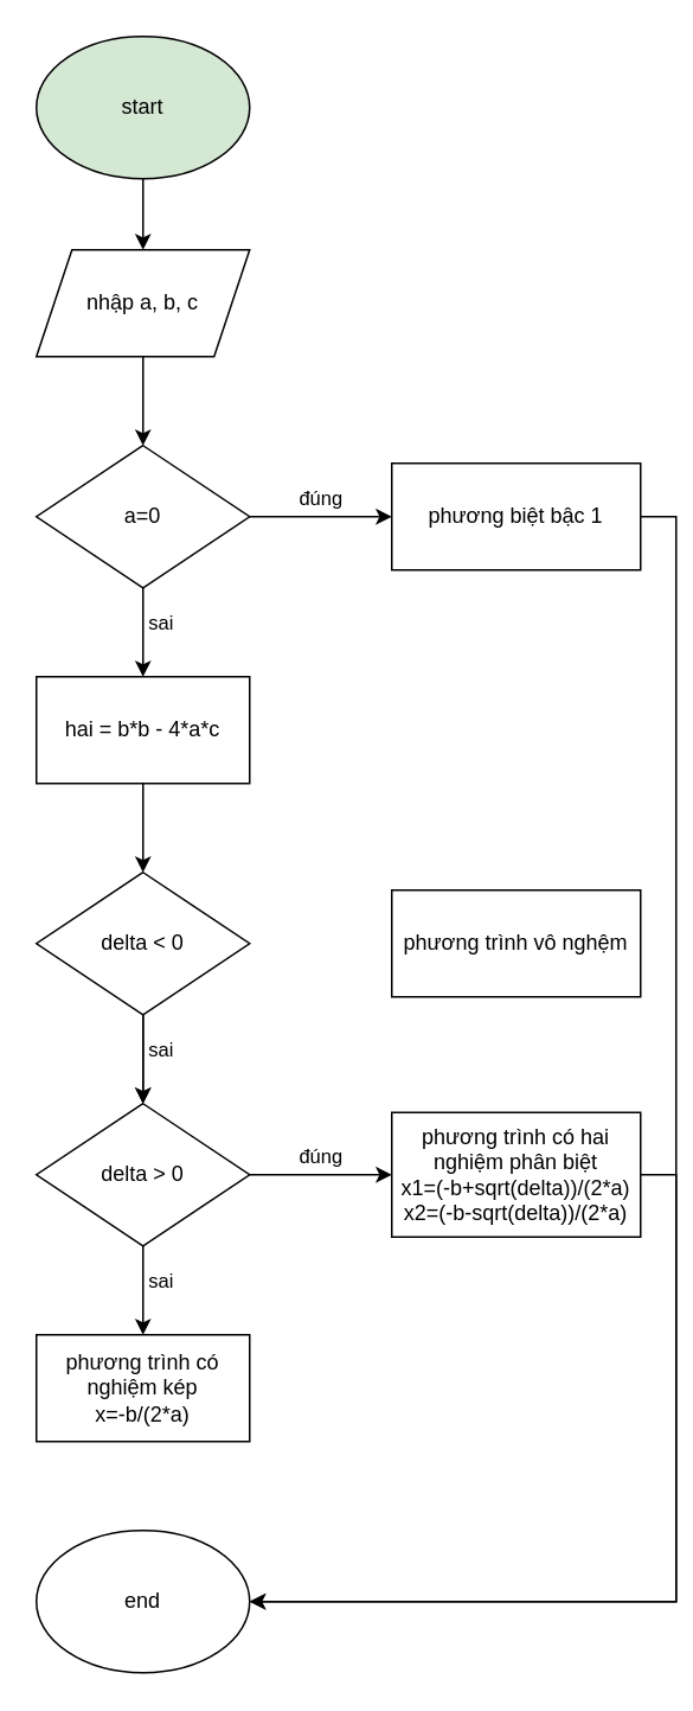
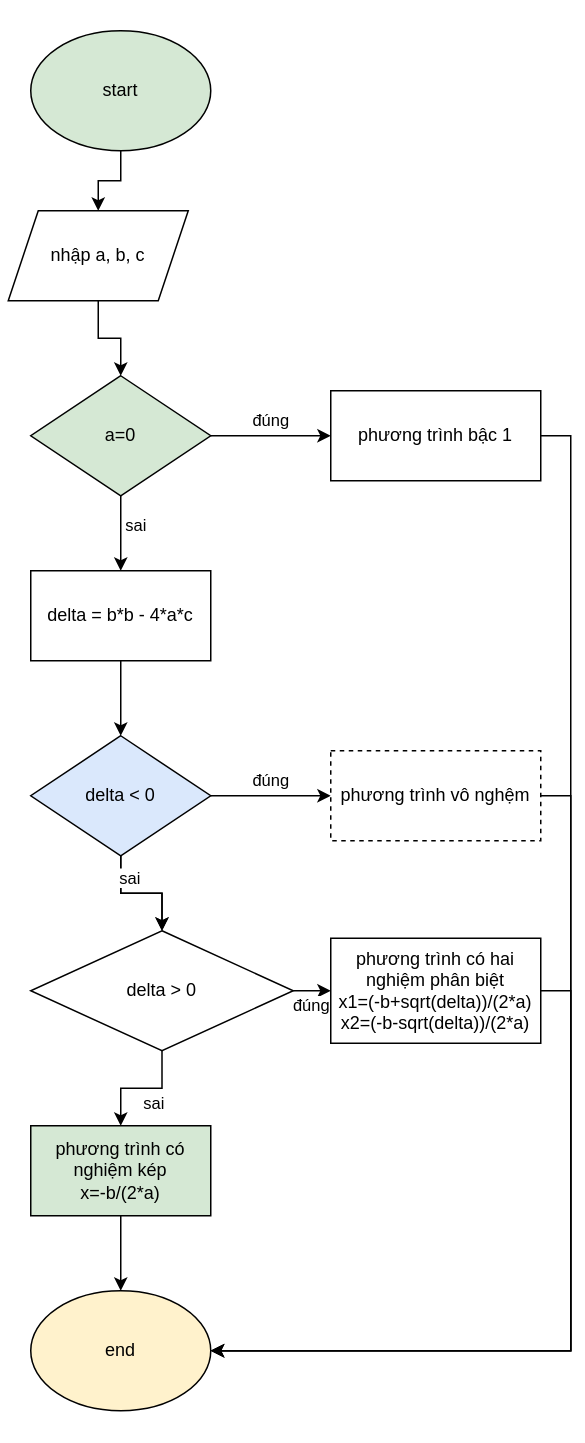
- <mxCell id="5" value="nhập a, b, c" style="shape=parallelogram;perimeter=parallelogramPerimeter;whiteSpace=wrap;html=1;fixedSize=1;" vertex="1" parent="1"><mxGeometry x="20" y="140" width="120" height="60" as="geometry" /></mxCell>
+ <mxCell id="5" value="nhập a, b, c" style="shape=parallelogram;perimeter=parallelogramPerimeter;whiteSpace=wrap;html=1;fixedSize=1;" vertex="1" parent="1"><mxGeometry x="5" y="140" width="120" height="60" as="geometry" /></mxCell>
- <mxCell id="8" value="a=0" style="rhombus;whiteSpace=wrap;html=1;" vertex="1" parent="1"><mxGeometry x="20" y="250" width="120" height="80" as="geometry" /></mxCell>
+ <mxCell id="8" value="a=0" style="rhombus;whiteSpace=wrap;html=1;fillColor=#d5e8d4;" vertex="1" parent="1"><mxGeometry x="20" y="250" width="120" height="80" as="geometry" /></mxCell>
- <mxCell id="10" value="phương biệt bậc 1" style="whiteSpace=wrap;html=1;" vertex="1" parent="1"><mxGeometry x="220" y="260" width="140" height="60" as="geometry" /></mxCell>
+ <mxCell id="10" value="phương trình bậc 1" style="whiteSpace=wrap;html=1;" vertex="1" parent="1"><mxGeometry x="220" y="260" width="140" height="60" as="geometry" /></mxCell>
- <mxCell id="12" value="hai = b*b - 4*a*c" style="whiteSpace=wrap;html=1;" vertex="1" parent="1"><mxGeometry x="20" y="380" width="120" height="60" as="geometry" /></mxCell>
+ <mxCell id="12" value="delta = b*b - 4*a*c" style="whiteSpace=wrap;html=1;" vertex="1" parent="1"><mxGeometry x="20" y="380" width="120" height="60" as="geometry" /></mxCell>
- <mxCell id="16" value="delta &amp;lt; 0" style="rhombus;whiteSpace=wrap;html=1;" vertex="1" parent="1"><mxGeometry x="20" y="490" width="120" height="80" as="geometry" /></mxCell>
+ <mxCell id="16" value="delta &amp;lt; 0" style="rhombus;whiteSpace=wrap;html=1;fillColor=#dae8fc;" vertex="1" parent="1"><mxGeometry x="20" y="490" width="120" height="80" as="geometry" /></mxCell>
+ <mxCell id="14" value="đúng" style="edgeStyle=orthogonalEdgeStyle;rounded=0;orthogonalLoop=1;jettySize=auto;html=1;" edge="1" parent="1" source="16" target="21"><mxGeometry y="10" relative="1" as="geometry"><mxPoint as="offset" /></mxGeometry></mxCell>
- <mxCell id="21" value="phương trình vô nghệm" style="whiteSpace=wrap;html=1;" vertex="1" parent="1"><mxGeometry x="220" y="500" width="140" height="60" as="geometry" /></mxCell>
+ <mxCell id="21" value="phương trình vô nghệm" style="whiteSpace=wrap;html=1;dashed=1;" vertex="1" parent="1"><mxGeometry x="220" y="500" width="140" height="60" as="geometry" /></mxCell>
+ <mxCell id="20" style="edgeStyle=orthogonalEdgeStyle;rounded=0;orthogonalLoop=1;jettySize=auto;html=1;exitX=1;exitY=0.5;exitDx=0;exitDy=0;entryX=1;entryY=0.5;entryDx=0;entryDy=0;" edge="1" parent="1" source="21" target="26"><mxGeometry relative="1" as="geometry" /></mxCell>
- <mxCell id="19" value="delta &amp;gt; 0" style="rhombus;whiteSpace=wrap;html=1;" vertex="1" parent="1"><mxGeometry x="20" y="620" width="120" height="80" as="geometry" /></mxCell>
+ <mxCell id="19" value="delta &amp;gt; 0" style="rhombus;whiteSpace=wrap;html=1;" vertex="1" parent="1"><mxGeometry x="20" y="620" width="175" height="80" as="geometry" /></mxCell>
- <mxCell id="25" value="phương trình có nghiệm kép&lt;div&gt;x=-b/(2*a)&lt;/div&gt;" style="whiteSpace=wrap;html=1;" vertex="1" parent="1"><mxGeometry x="20" y="750" width="120" height="60" as="geometry" /></mxCell>
+ <mxCell id="25" value="phương trình có nghiệm kép&lt;div&gt;x=-b/(2*a)&lt;/div&gt;" style="whiteSpace=wrap;html=1;fillColor=#d5e8d4;" vertex="1" parent="1"><mxGeometry x="20" y="750" width="120" height="60" as="geometry" /></mxCell>
+ <mxCell id="24" value="" style="edgeStyle=orthogonalEdgeStyle;rounded=0;orthogonalLoop=1;jettySize=auto;html=1;" edge="1" parent="1" source="25" target="26"><mxGeometry relative="1" as="geometry" /></mxCell>
- <mxCell id="26" value="end" style="ellipse;whiteSpace=wrap;html=1;" vertex="1" parent="1"><mxGeometry x="20" y="860" width="120" height="80" as="geometry" /></mxCell>
+ <mxCell id="26" value="end" style="ellipse;whiteSpace=wrap;html=1;fillColor=#fff2cc;" vertex="1" parent="1"><mxGeometry x="20" y="860" width="120" height="80" as="geometry" /></mxCell>
